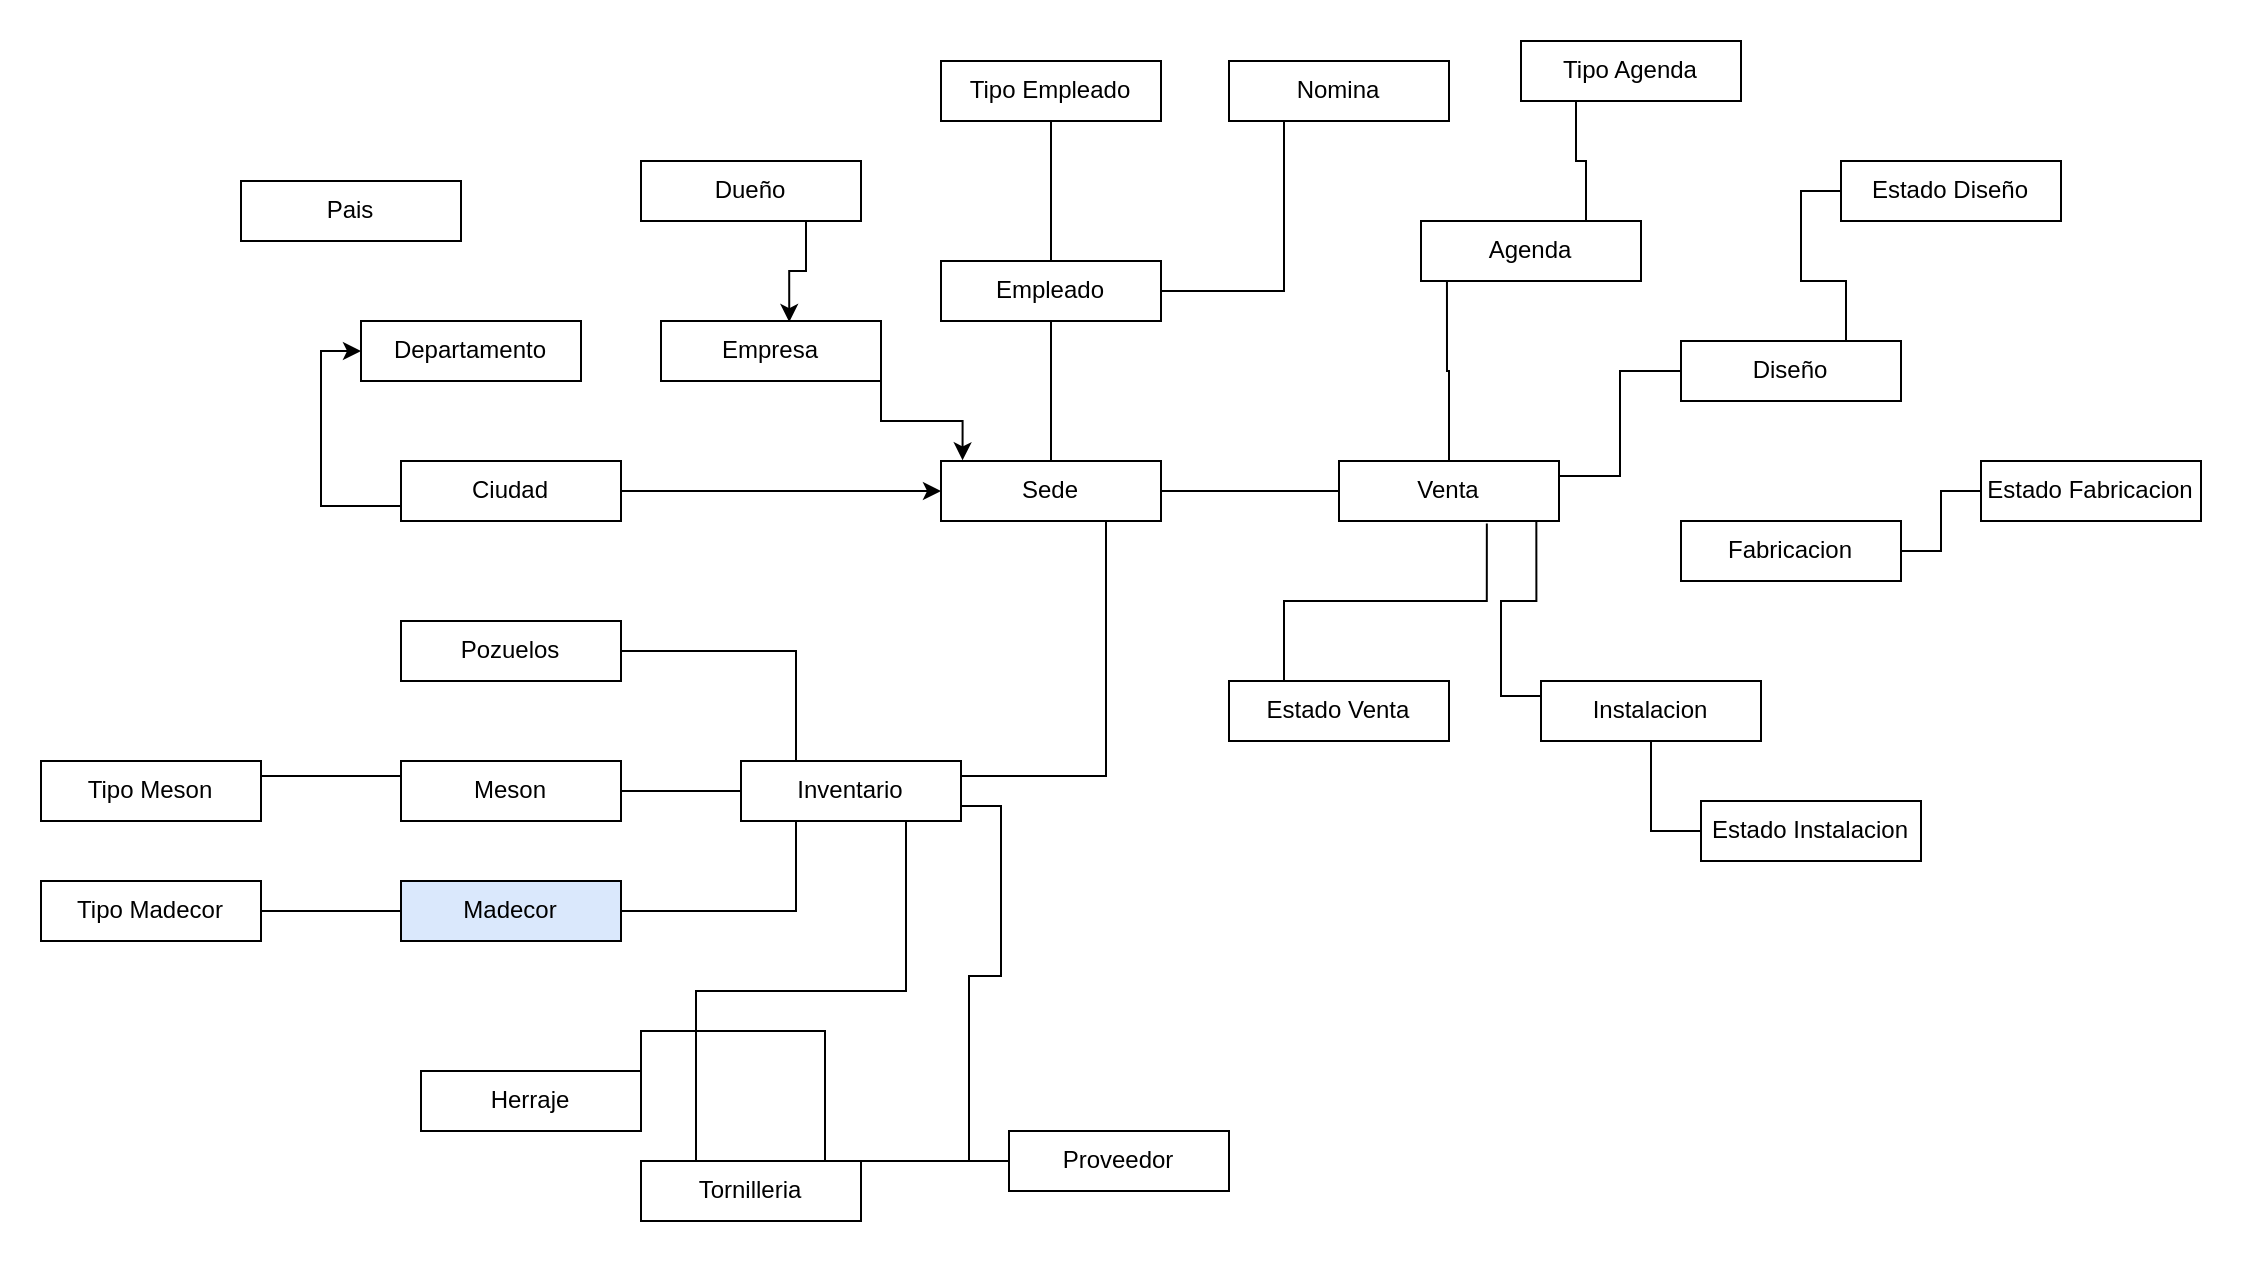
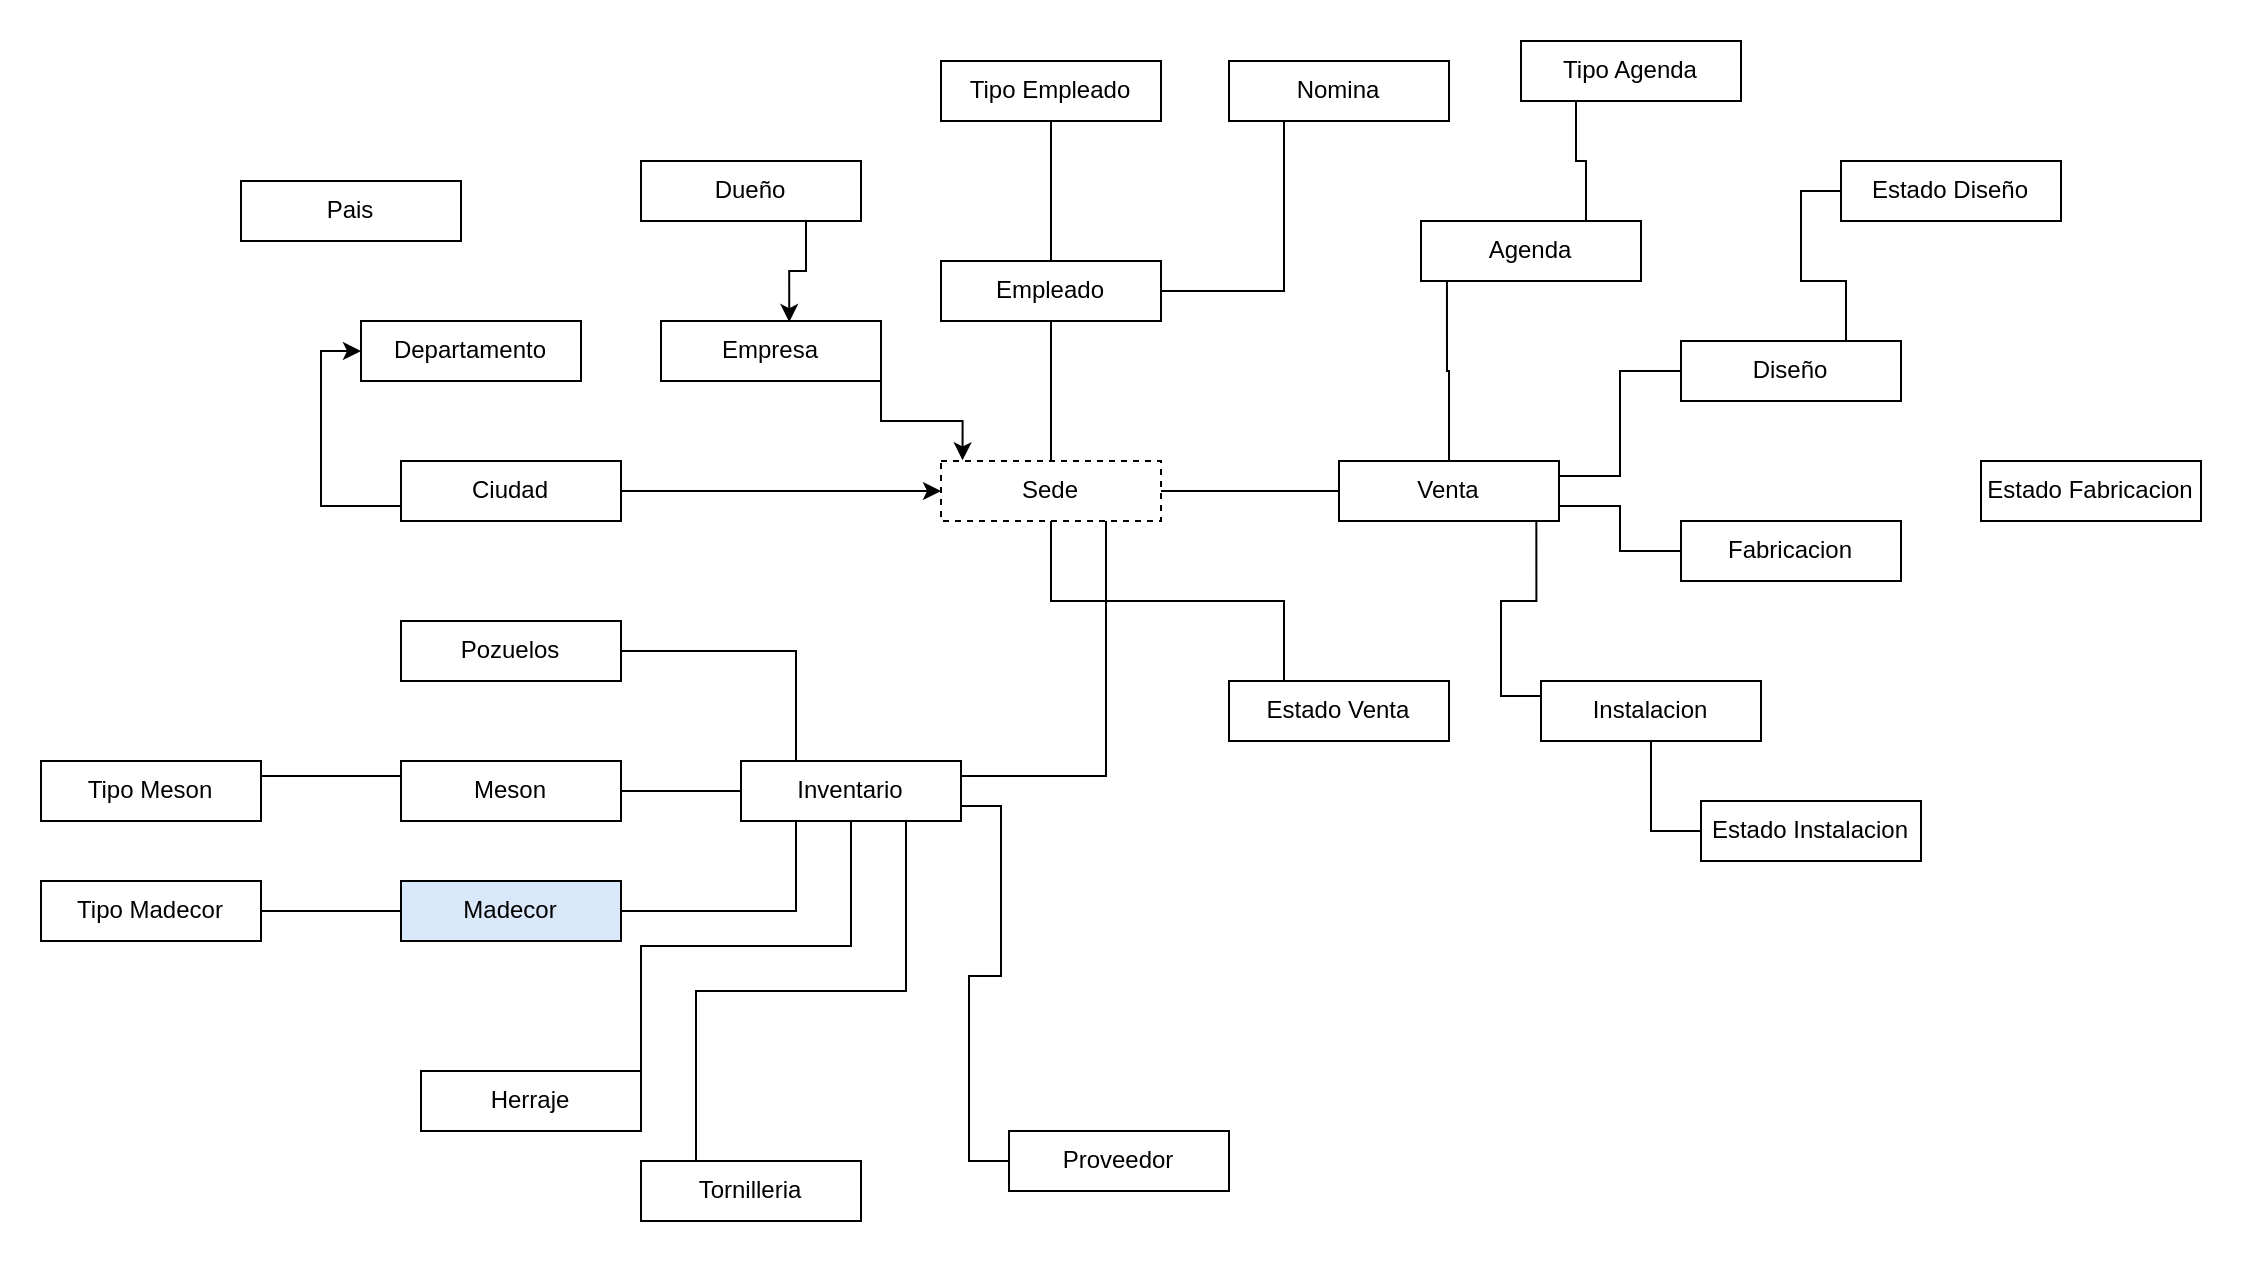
- <mxCell id="20" value="&lt;font style=&quot;vertical-align: inherit&quot;&gt;&lt;font style=&quot;vertical-align: inherit&quot;&gt;Sede&lt;br&gt;&lt;/font&gt;&lt;/font&gt;" style="rounded=0;whiteSpace=wrap;html=1;" parent="1" vertex="1"><mxGeometry x="470" y="230" width="110" height="30" as="geometry" /></mxCell>
+ <mxCell id="20" value="&lt;font style=&quot;vertical-align: inherit&quot;&gt;&lt;font style=&quot;vertical-align: inherit&quot;&gt;Sede&lt;br&gt;&lt;/font&gt;&lt;/font&gt;" style="rounded=0;whiteSpace=wrap;html=1;dashed=1;" parent="1" vertex="1"><mxGeometry x="470" y="230" width="110" height="30" as="geometry" /></mxCell>
- <mxCell id="29" style="edgeStyle=orthogonalEdgeStyle;rounded=0;orthogonalLoop=1;jettySize=auto;html=1;exitX=1;exitY=0.5;exitDx=0;exitDy=0;endArrow=none;endFill=0;" parent="1" source="30" target="50" edge="1"><mxGeometry relative="1" as="geometry" /></mxCell>
+ <mxCell id="42" style="edgeStyle=orthogonalEdgeStyle;rounded=0;orthogonalLoop=1;jettySize=auto;html=1;exitX=1;exitY=0.75;exitDx=0;exitDy=0;entryX=0;entryY=0.5;entryDx=0;entryDy=0;endArrow=none;endFill=0;" parent="1" source="43" target="30" edge="1"><mxGeometry relative="1" as="geometry" /></mxCell>
- <mxCell id="44" style="edgeStyle=orthogonalEdgeStyle;rounded=0;orthogonalLoop=1;jettySize=auto;html=1;exitX=0.25;exitY=0;exitDx=0;exitDy=0;entryX=0.672;entryY=1.041;entryDx=0;entryDy=0;entryPerimeter=0;endArrow=none;endFill=0;" parent="1" source="45" target="43" edge="1"><mxGeometry relative="1" as="geometry" /></mxCell>
+ <mxCell id="44" style="edgeStyle=orthogonalEdgeStyle;rounded=0;orthogonalLoop=1;jettySize=auto;html=1;exitX=0.25;exitY=0;exitDx=0;exitDy=0;endArrow=none;endFill=0;" parent="1" source="45" target="20" edge="1"><mxGeometry relative="1" as="geometry" /></mxCell>
- <mxCell id="35" style="edgeStyle=orthogonalEdgeStyle;rounded=0;orthogonalLoop=1;jettySize=auto;html=1;exitX=1;exitY=0;exitDx=0;exitDy=0;endArrow=none;endFill=0;" parent="1" source="36" target="32" edge="1"><mxGeometry relative="1" as="geometry" /></mxCell>
+ <mxCell id="35" style="edgeStyle=orthogonalEdgeStyle;rounded=0;orthogonalLoop=1;jettySize=auto;html=1;exitX=1;exitY=0;exitDx=0;exitDy=0;endArrow=none;endFill=0;" parent="1" source="36" target="12" edge="1"><mxGeometry relative="1" as="geometry" /></mxCell>
